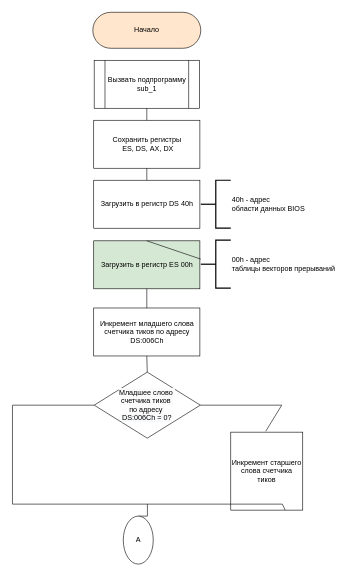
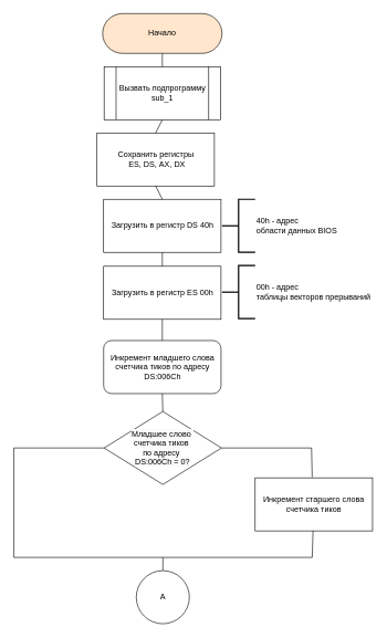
+ <mxCell id="13" value="" style="endArrow=none;html=1;rounded=0;fontSize=18;exitX=0.5;exitY=0;exitDx=0;exitDy=0;entryX=0.5;entryY=1;entryDx=0;entryDy=0;" parent="1" source="4" target="2" edge="1"><mxGeometry width="50" height="50" relative="1" as="geometry"><mxPoint x="220" y="120" as="sourcePoint" /><mxPoint x="270" y="70" as="targetPoint" /></mxGeometry></mxCell>
- <mxCell id="3" value="Сохранить регистры&lt;div&gt;&amp;nbsp;&lt;span style=&quot;background-color: initial;&quot;&gt;ES,&amp;nbsp;&lt;/span&gt;&lt;span style=&quot;background-color: initial;&quot;&gt;DS,&amp;nbsp;&lt;/span&gt;&lt;span style=&quot;background-color: initial;&quot;&gt;AX, DX&lt;/span&gt;&lt;/div&gt;" style="rounded=0;whiteSpace=wrap;html=1;" parent="1" vertex="1"><mxGeometry x="155.5" y="200" width="177" height="80" as="geometry" /></mxCell>
+ <mxCell id="3" value="Сохранить регистры&lt;div&gt;&amp;nbsp;&lt;span style=&quot;background-color: initial;&quot;&gt;ES,&amp;nbsp;&lt;/span&gt;&lt;span style=&quot;background-color: initial;&quot;&gt;DS,&amp;nbsp;&lt;/span&gt;&lt;span style=&quot;background-color: initial;&quot;&gt;AX, DX&lt;/span&gt;&lt;/div&gt;" style="rounded=0;whiteSpace=wrap;html=1;" parent="1" vertex="1"><mxGeometry x="145.5" y="200" width="177" height="80" as="geometry" /></mxCell>
- <mxCell id="18" value="" style="endArrow=none;html=1;rounded=0;exitX=0.5;exitY=0;exitDx=0;exitDy=0;" parent="1" source="15" target="20" edge="1"><mxGeometry width="50" height="50" relative="1" as="geometry"><mxPoint x="220" y="410" as="sourcePoint" /><mxPoint x="270" y="360" as="targetPoint" /></mxGeometry></mxCell>
+ <mxCell id="18" value="" style="endArrow=none;html=1;rounded=0;exitX=0.5;exitY=0;exitDx=0;exitDy=0;entryX=0.5;entryY=1;entryDx=0;entryDy=0;" parent="1" source="15" target="14" edge="1"><mxGeometry width="50" height="50" relative="1" as="geometry"><mxPoint x="220" y="410" as="sourcePoint" /><mxPoint x="270" y="360" as="targetPoint" /></mxGeometry></mxCell>
- <mxCell id="15" value="Загрузить в регистр ES 00h" style="rounded=0;whiteSpace=wrap;html=1;fillColor=#d5e8d4;" parent="1" vertex="1"><mxGeometry x="155.5" y="401" width="177" height="80" as="geometry" /></mxCell>
+ <mxCell id="15" value="Загрузить в регистр ES 00h" style="rounded=0;whiteSpace=wrap;html=1;" parent="1" vertex="1"><mxGeometry x="155.5" y="401" width="177" height="80" as="geometry" /></mxCell>
- <mxCell id="5" value="Инкремент младшего слова счетчика тиков по адресу DS:006Ch" style="rounded=0;whiteSpace=wrap;html=1;" parent="1" vertex="1"><mxGeometry x="155.5" y="513" width="177" height="80" as="geometry" /></mxCell>
+ <mxCell id="5" value="Инкремент младшего слова счетчика тиков по адресу DS:006Ch" style="whiteSpace=wrap;html=1;rounded=1;" parent="1" vertex="1"><mxGeometry x="155.5" y="513" width="177" height="80" as="geometry" /></mxCell>
- <mxCell id="7" value="Инкремент старшего слова счетчика тиков" style="rounded=0;whiteSpace=wrap;html=1;" parent="1" vertex="1"><mxGeometry x="384" y="720" width="120" height="130" as="geometry" /></mxCell>
+ <mxCell id="7" value="Инкремент старшего слова счетчика тиков" style="rounded=0;whiteSpace=wrap;html=1;" parent="1" vertex="1"><mxGeometry x="384" y="720" width="177" height="80" as="geometry" /></mxCell>
- <mxCell id="22" value="A" style="ellipse;whiteSpace=wrap;html=1;aspect=fixed;" parent="1" vertex="1"><mxGeometry x="204.75" y="860" width="50" height="80" as="geometry" /></mxCell>
+ <mxCell id="22" value="A" style="ellipse;whiteSpace=wrap;html=1;aspect=fixed;" parent="1" vertex="1"><mxGeometry x="204.75" y="860" width="80" height="80" as="geometry" /></mxCell>
